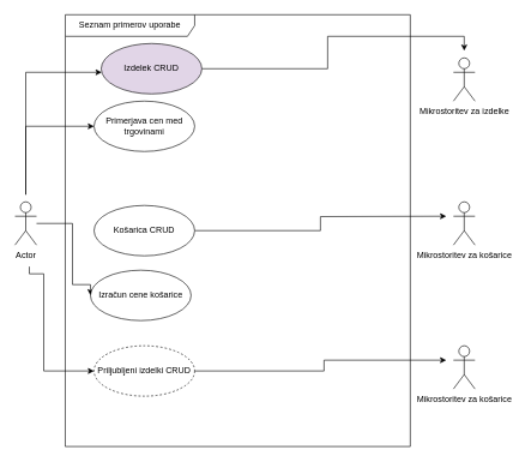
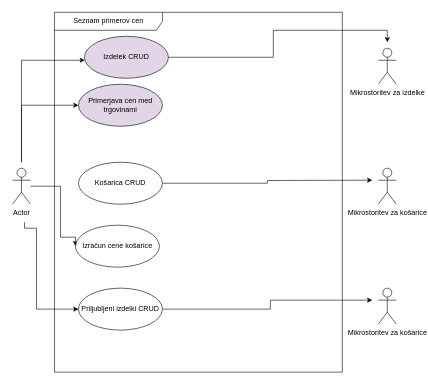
- <mxCell id="7" value="Seznam primerov uporabe" style="shape=umlFrame;whiteSpace=wrap;html=1;width=180;height=30;" vertex="1" parent="1"><mxGeometry x="90" y="20" width="480" height="600" as="geometry" /></mxCell>
+ <mxCell id="7" value="Seznam primerov cen" style="shape=umlFrame;whiteSpace=wrap;html=1;width=180;height=30;" vertex="1" parent="1"><mxGeometry x="90" y="20" width="480" height="600" as="geometry" /></mxCell>
- <mxCell id="17" value="Primerjava cen med trgovinami" style="ellipse;whiteSpace=wrap;html=1;" vertex="1" parent="1"><mxGeometry x="130" y="140" width="140" height="70" as="geometry" /></mxCell>
+ <mxCell id="17" value="Primerjava cen med trgovinami" style="ellipse;whiteSpace=wrap;html=1;fillColor=#e1d5e7;" vertex="1" parent="1"><mxGeometry x="130" y="140" width="140" height="70" as="geometry" /></mxCell>
- <mxCell id="14" value="Košarica CRUD" style="ellipse;whiteSpace=wrap;html=1;" vertex="1" parent="1"><mxGeometry x="130" y="285" width="140" height="70" as="geometry" /></mxCell>
+ <mxCell id="14" value="Košarica CRUD" style="ellipse;whiteSpace=wrap;html=1;" vertex="1" parent="1"><mxGeometry x="130" y="270" width="140" height="70" as="geometry" /></mxCell>
- <mxCell id="16" value="Priljubljeni izdelki CRUD" style="ellipse;whiteSpace=wrap;html=1;dashed=1;" vertex="1" parent="1"><mxGeometry x="130" y="480" width="140" height="70" as="geometry" /></mxCell>
+ <mxCell id="16" value="Priljubljeni izdelki CRUD" style="ellipse;whiteSpace=wrap;html=1;" vertex="1" parent="1"><mxGeometry x="130" y="480" width="140" height="70" as="geometry" /></mxCell>
